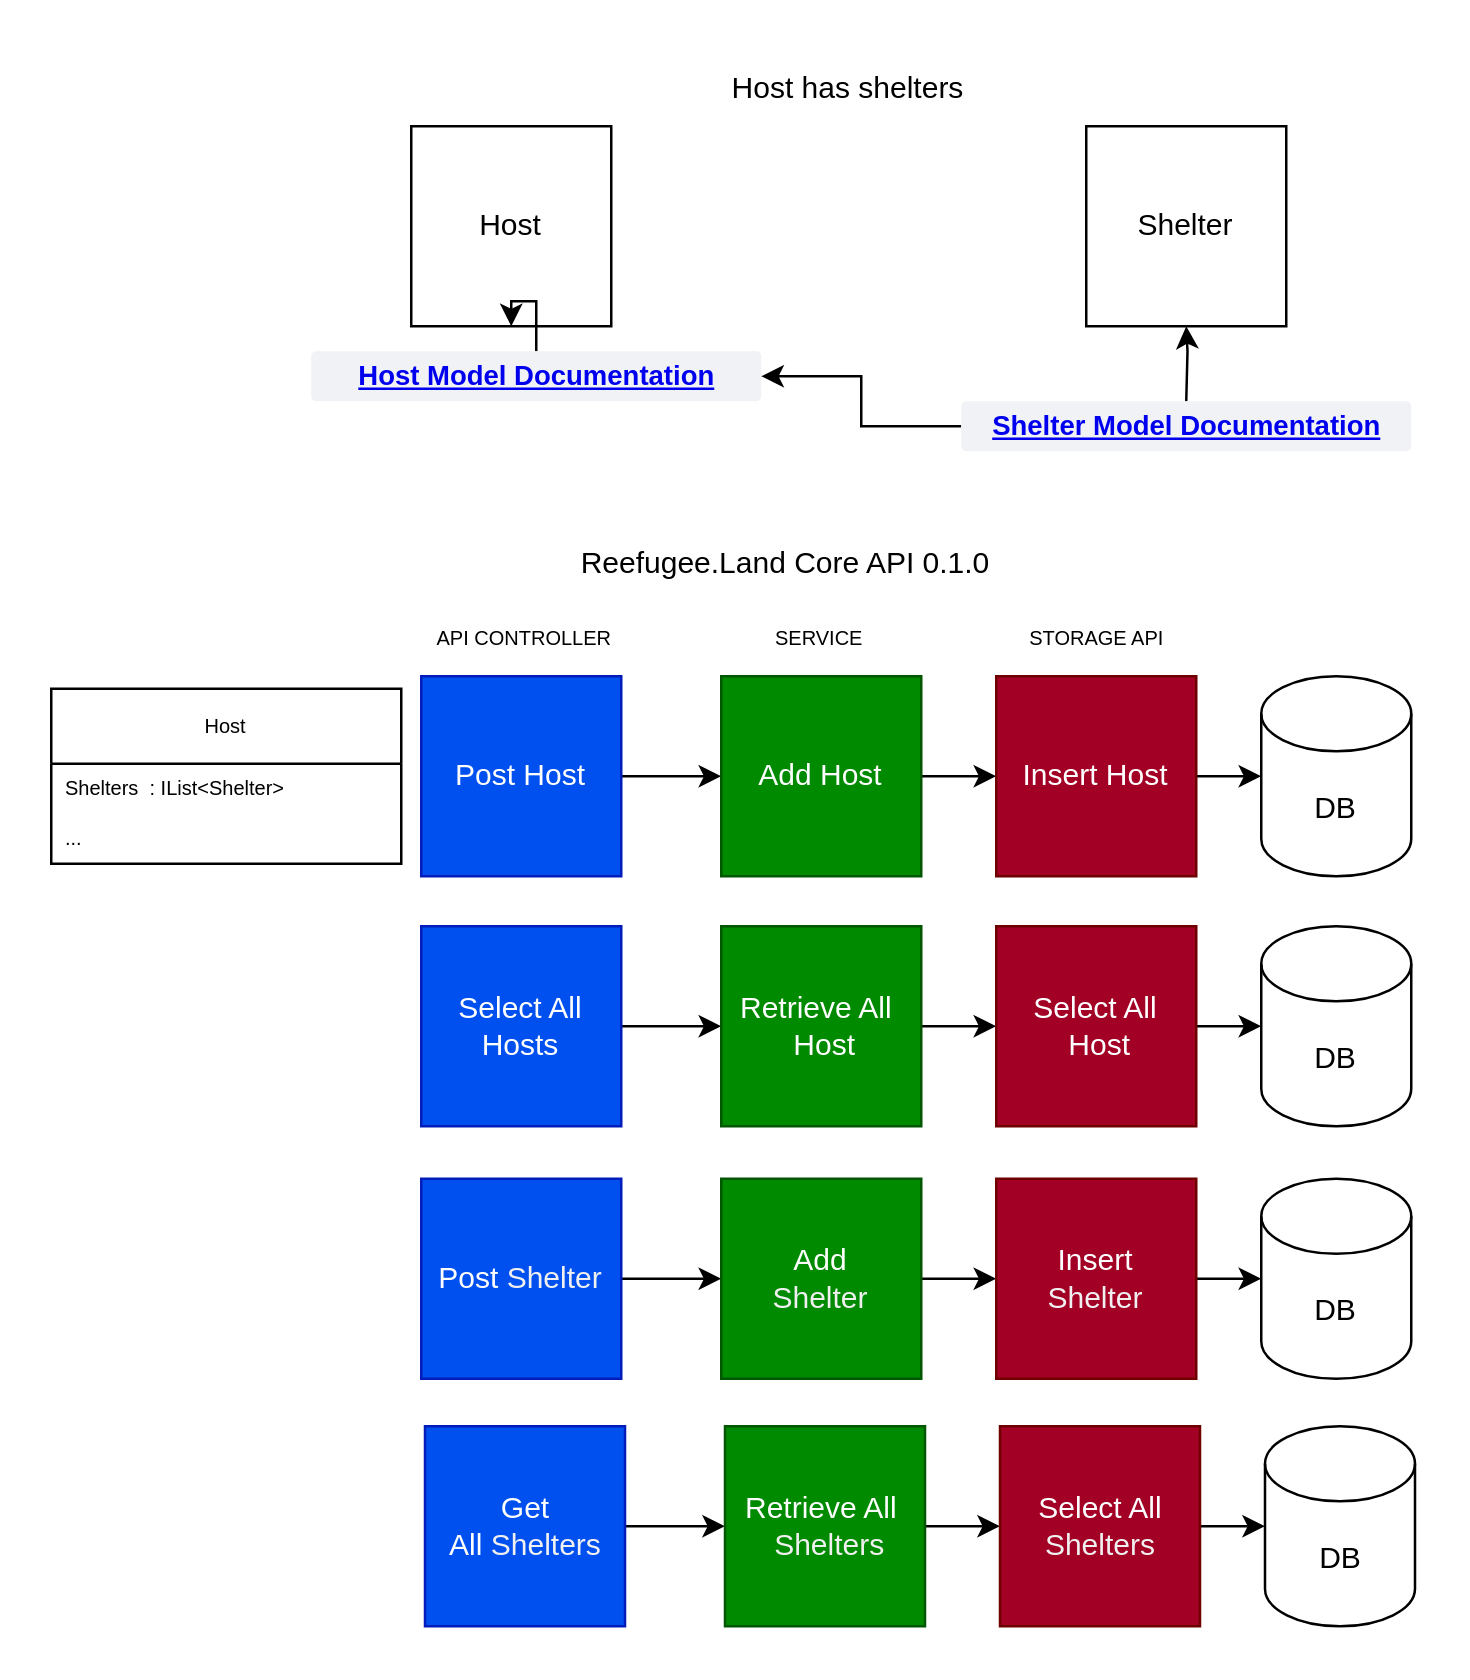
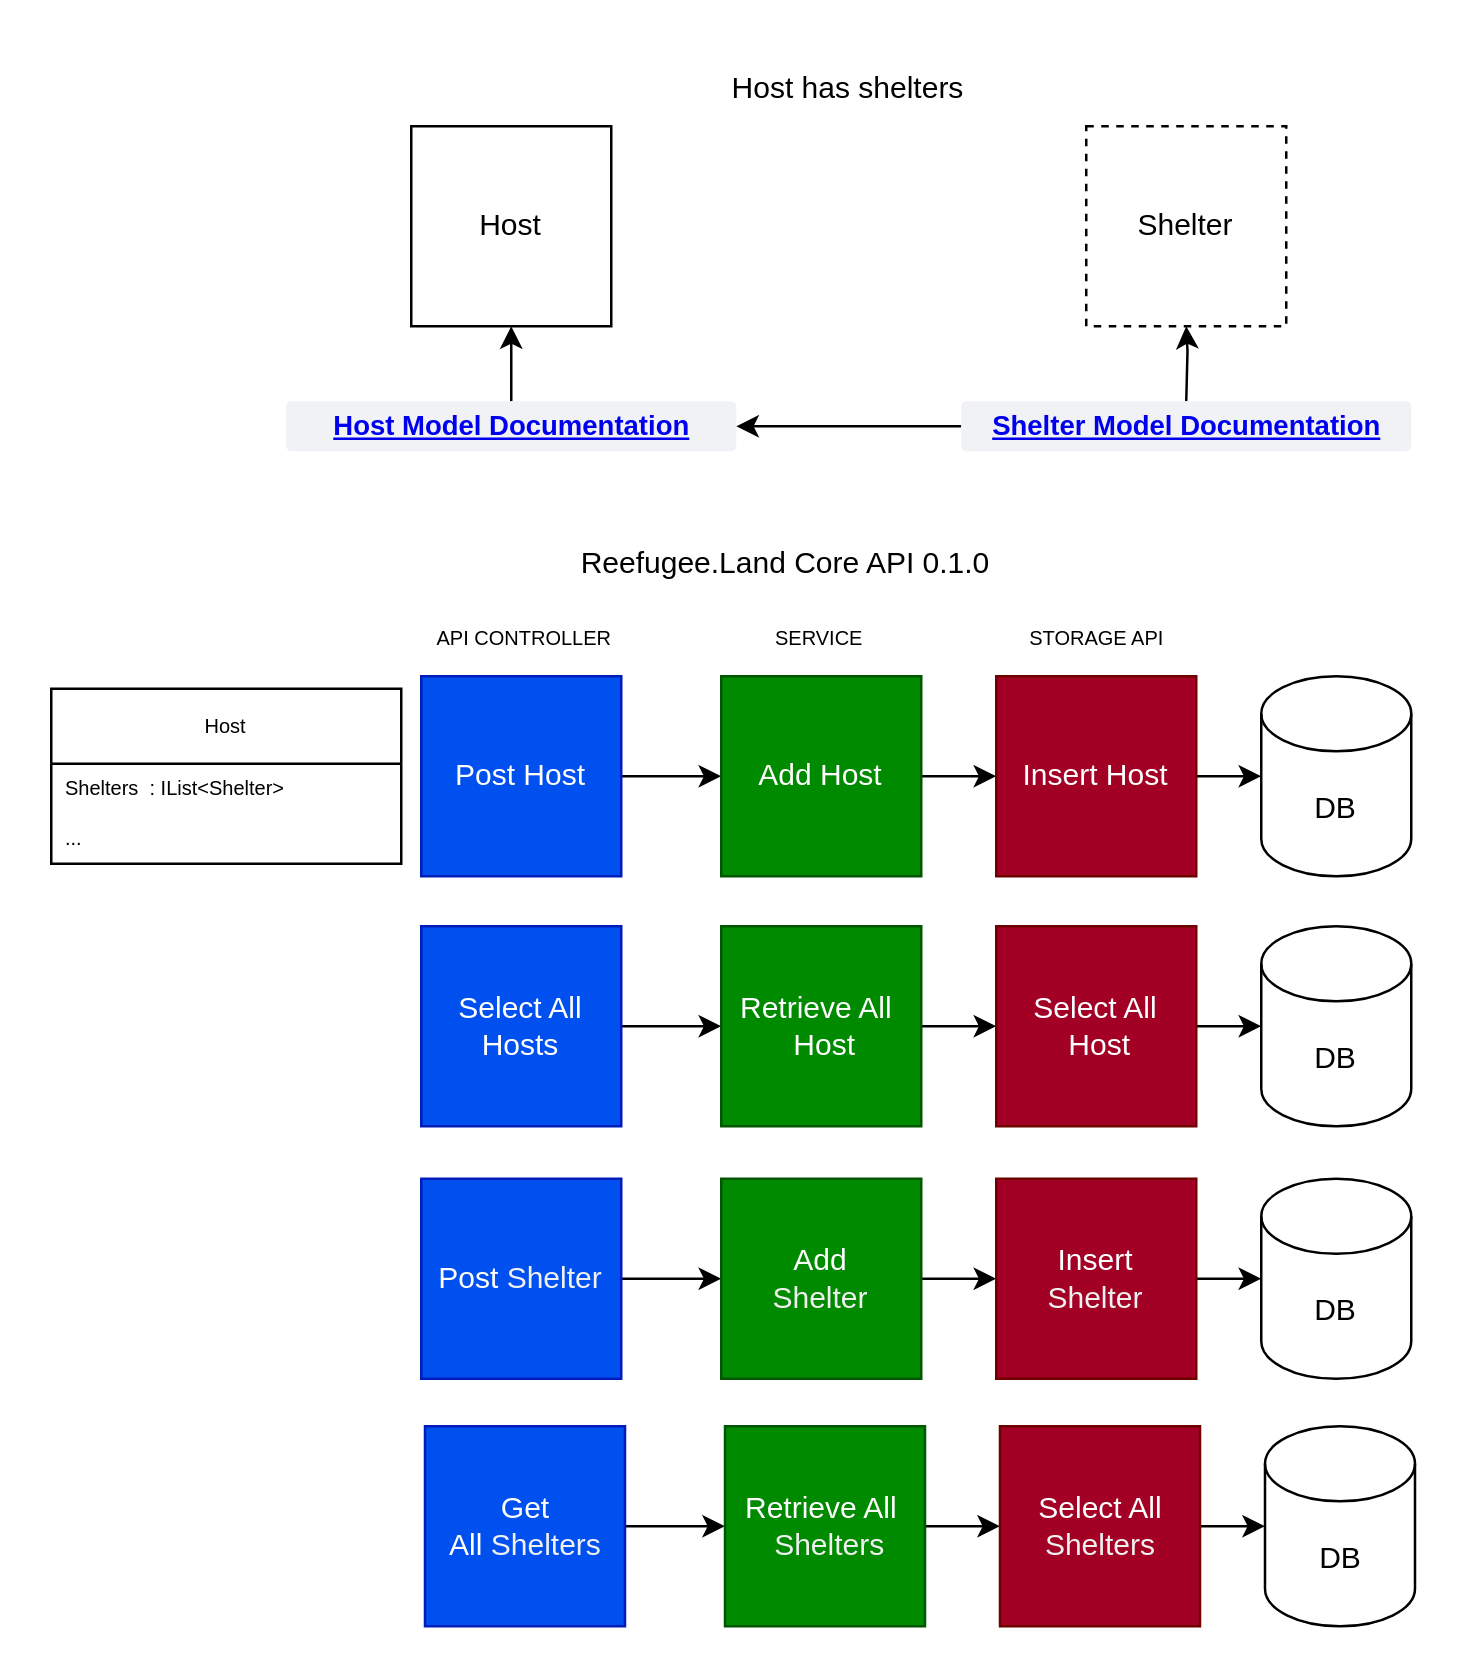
- <mxCell id="6" value="Shelter" style="whiteSpace=wrap;html=1;aspect=fixed;" vertex="1" parent="1"><mxGeometry x="434" y="50" width="80" height="80" as="geometry" /></mxCell>
+ <mxCell id="6" value="Shelter" style="whiteSpace=wrap;html=1;aspect=fixed;dashed=1;" vertex="1" parent="1"><mxGeometry x="434" y="50" width="80" height="80" as="geometry" /></mxCell>
- <mxCell id="5" value="&lt;a href=&quot;https://docs.refugee.land/docs/refugeeland.core/models/host&quot;&gt;Host Model Documentation&lt;/a&gt;" style="dashed=0;html=1;fillColor=#F0F2F5;strokeColor=none;align=center;rounded=1;arcSize=10;fontColor=#3384FF;fontStyle=1;fontSize=11;shadow=0" vertex="1" parent="1"><mxGeometry x="124" y="140" width="180" height="20" as="geometry" /></mxCell>
+ <mxCell id="5" value="&lt;a href=&quot;https://docs.refugee.land/docs/refugeeland.core/models/host&quot;&gt;Host Model Documentation&lt;/a&gt;" style="dashed=0;html=1;fillColor=#F0F2F5;strokeColor=none;align=center;rounded=1;arcSize=10;fontColor=#3384FF;fontStyle=1;fontSize=11;shadow=0" vertex="1" parent="1"><mxGeometry x="114" y="160" width="180" height="20" as="geometry" /></mxCell>
